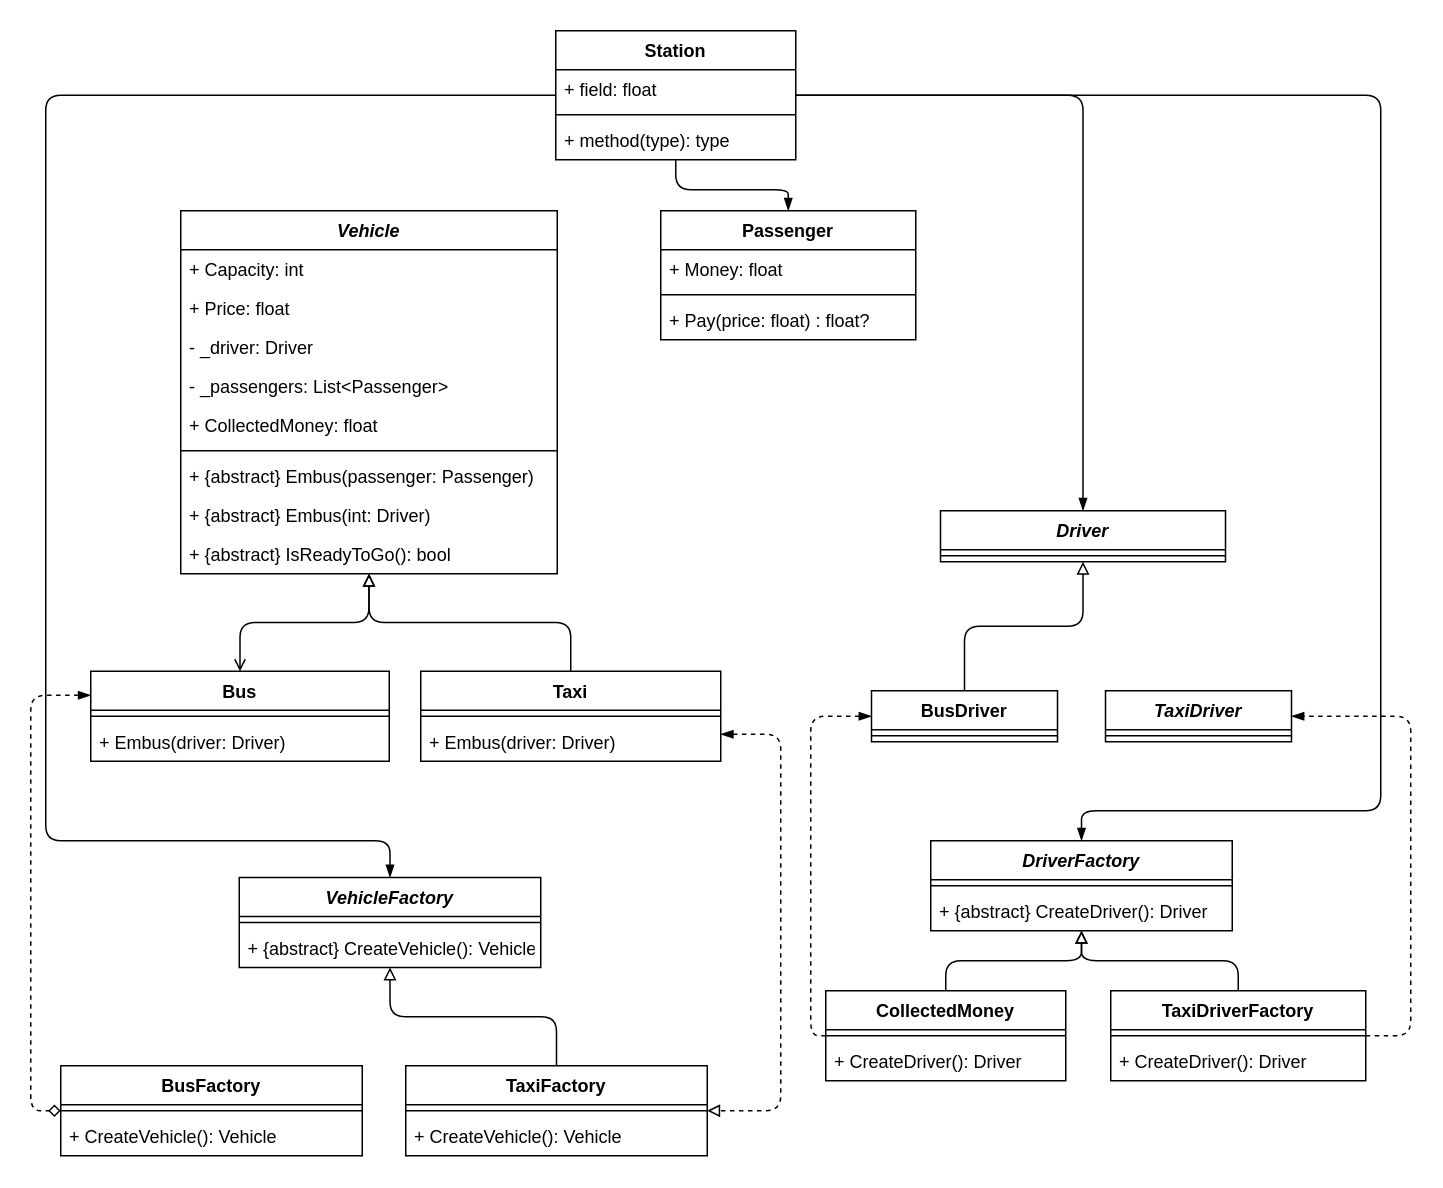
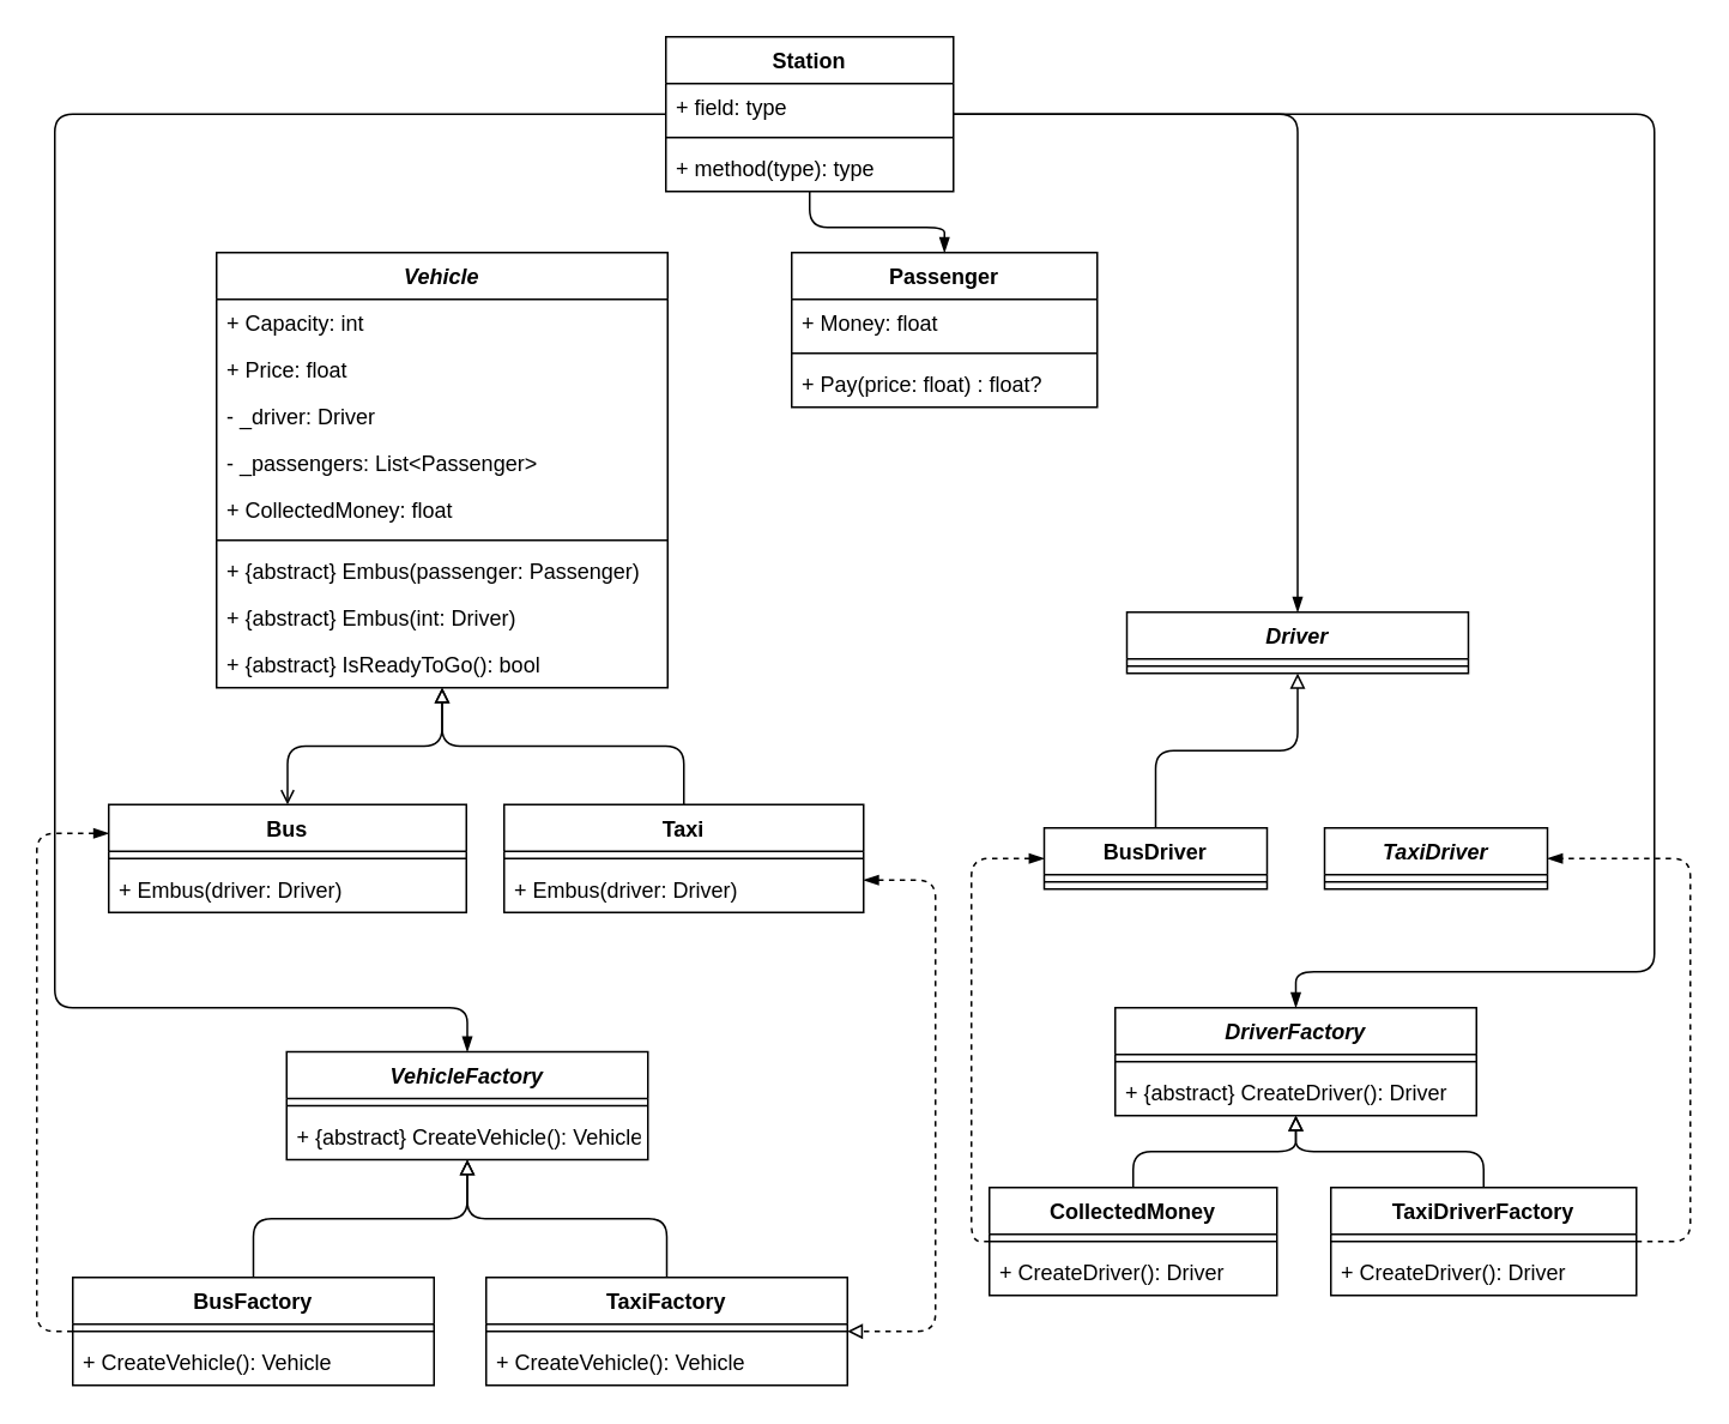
- <mxCell id="62" value="+ field: float" style="text;strokeColor=none;fillColor=none;align=left;verticalAlign=top;spacingLeft=4;spacingRight=4;overflow=hidden;rotatable=0;points=[[0,0.5],[1,0.5]];portConstraint=eastwest;" vertex="1" parent="61"><mxGeometry y="26" width="160" height="26" as="geometry" /></mxCell>
+ <mxCell id="62" value="+ field: type" style="text;strokeColor=none;fillColor=none;align=left;verticalAlign=top;spacingLeft=4;spacingRight=4;overflow=hidden;rotatable=0;points=[[0,0.5],[1,0.5]];portConstraint=eastwest;" vertex="1" parent="61"><mxGeometry y="26" width="160" height="26" as="geometry" /></mxCell>
+ <mxCell id="33" value="" style="edgeStyle=orthogonalEdgeStyle;rounded=1;orthogonalLoop=1;jettySize=auto;html=1;startArrow=block;startFill=0;endArrow=none;endFill=0;" edge="1" parent="1" source="35" target="38"><mxGeometry relative="1" as="geometry" /></mxCell>
- <mxCell id="14" style="edgeStyle=orthogonalEdgeStyle;rounded=1;orthogonalLoop=1;jettySize=auto;html=1;entryX=0;entryY=0.5;entryDx=0;entryDy=0;dashed=1;startArrow=blockThin;startFill=1;endArrow=diamond;endFill=0;" edge="1" parent="1" source="15" target="38"><mxGeometry relative="1" as="geometry"><Array as="points"><mxPoint x="20" y="463" /><mxPoint x="20" y="740" /></Array></mxGeometry></mxCell>
+ <mxCell id="14" style="edgeStyle=orthogonalEdgeStyle;rounded=1;orthogonalLoop=1;jettySize=auto;html=1;entryX=0;entryY=0.5;entryDx=0;entryDy=0;dashed=1;startArrow=blockThin;startFill=1;endArrow=none;endFill=0;" edge="1" parent="1" source="15" target="38"><mxGeometry relative="1" as="geometry"><Array as="points"><mxPoint x="20" y="463" /><mxPoint x="20" y="740" /></Array></mxGeometry></mxCell>
